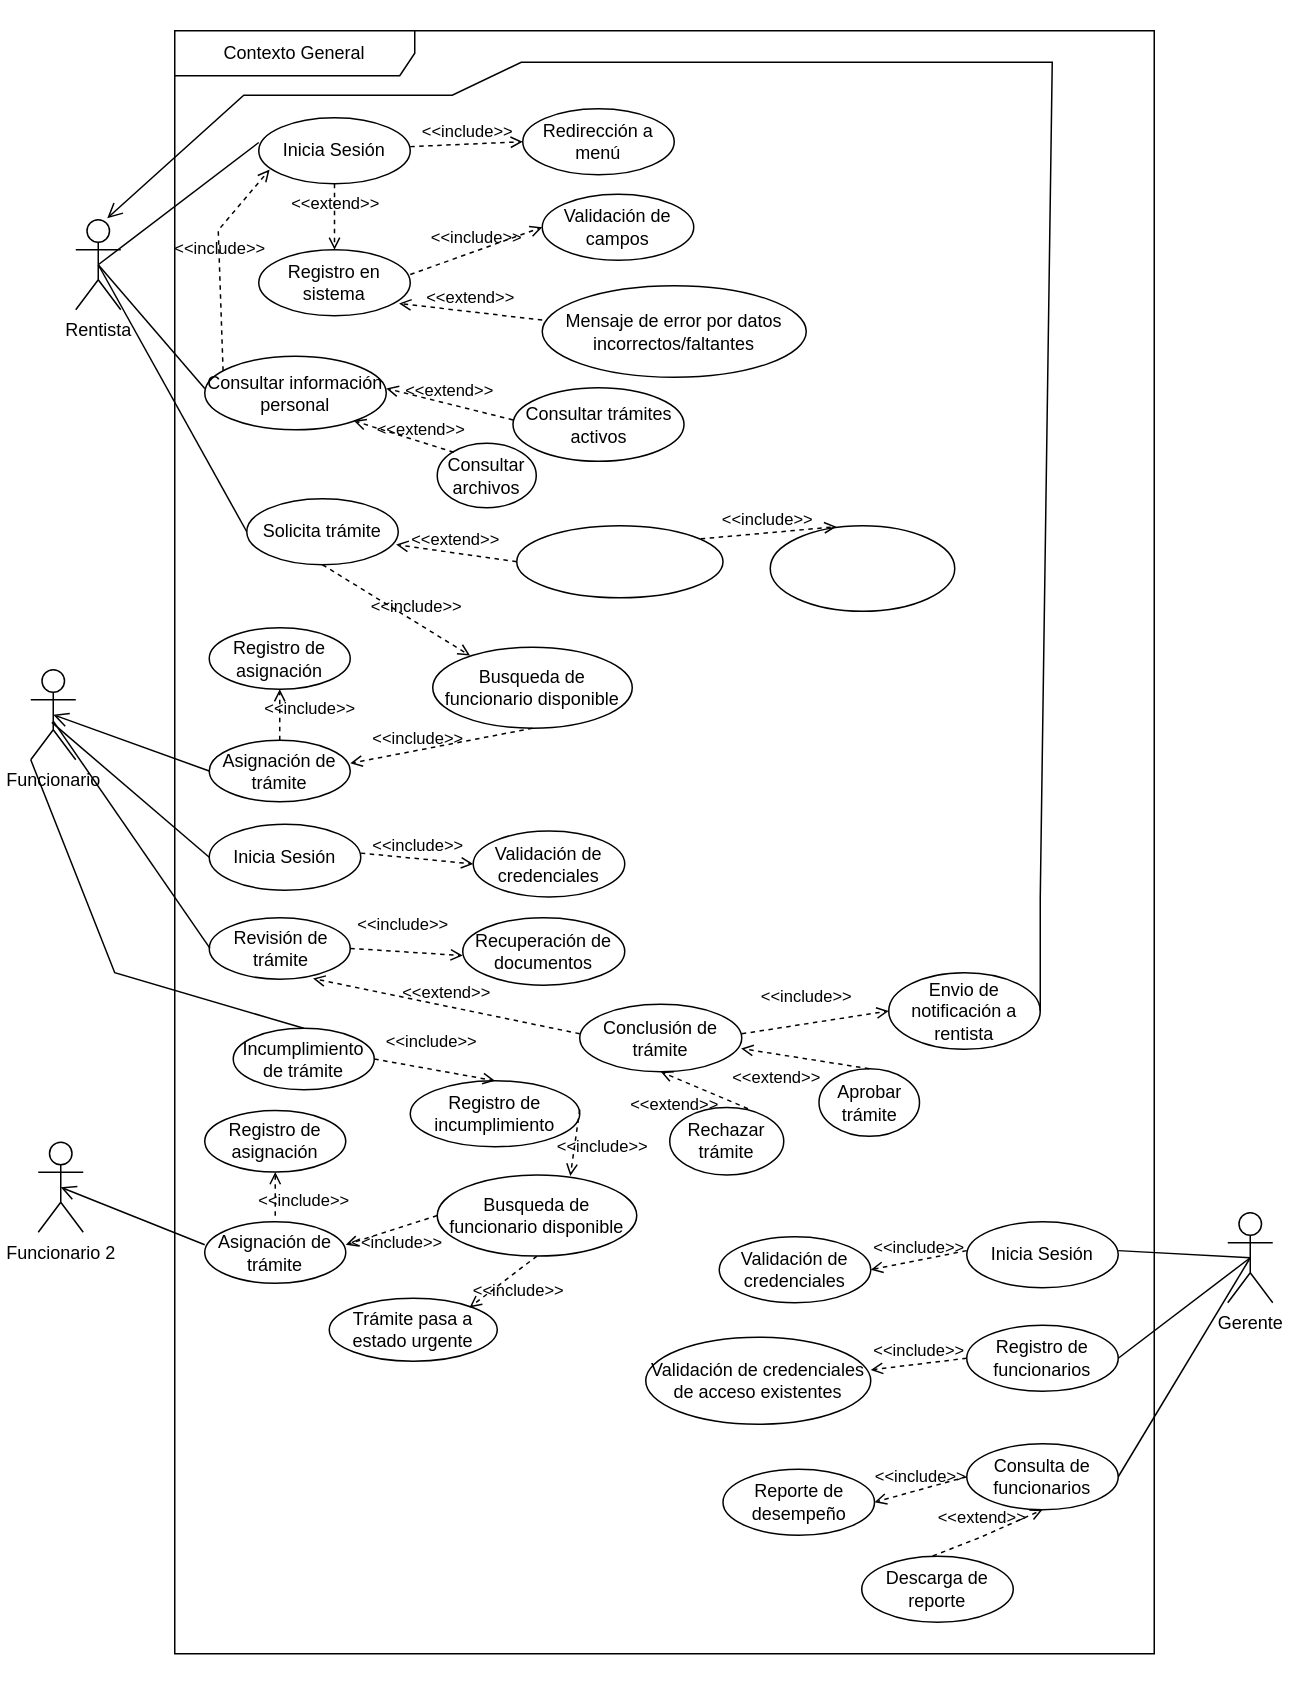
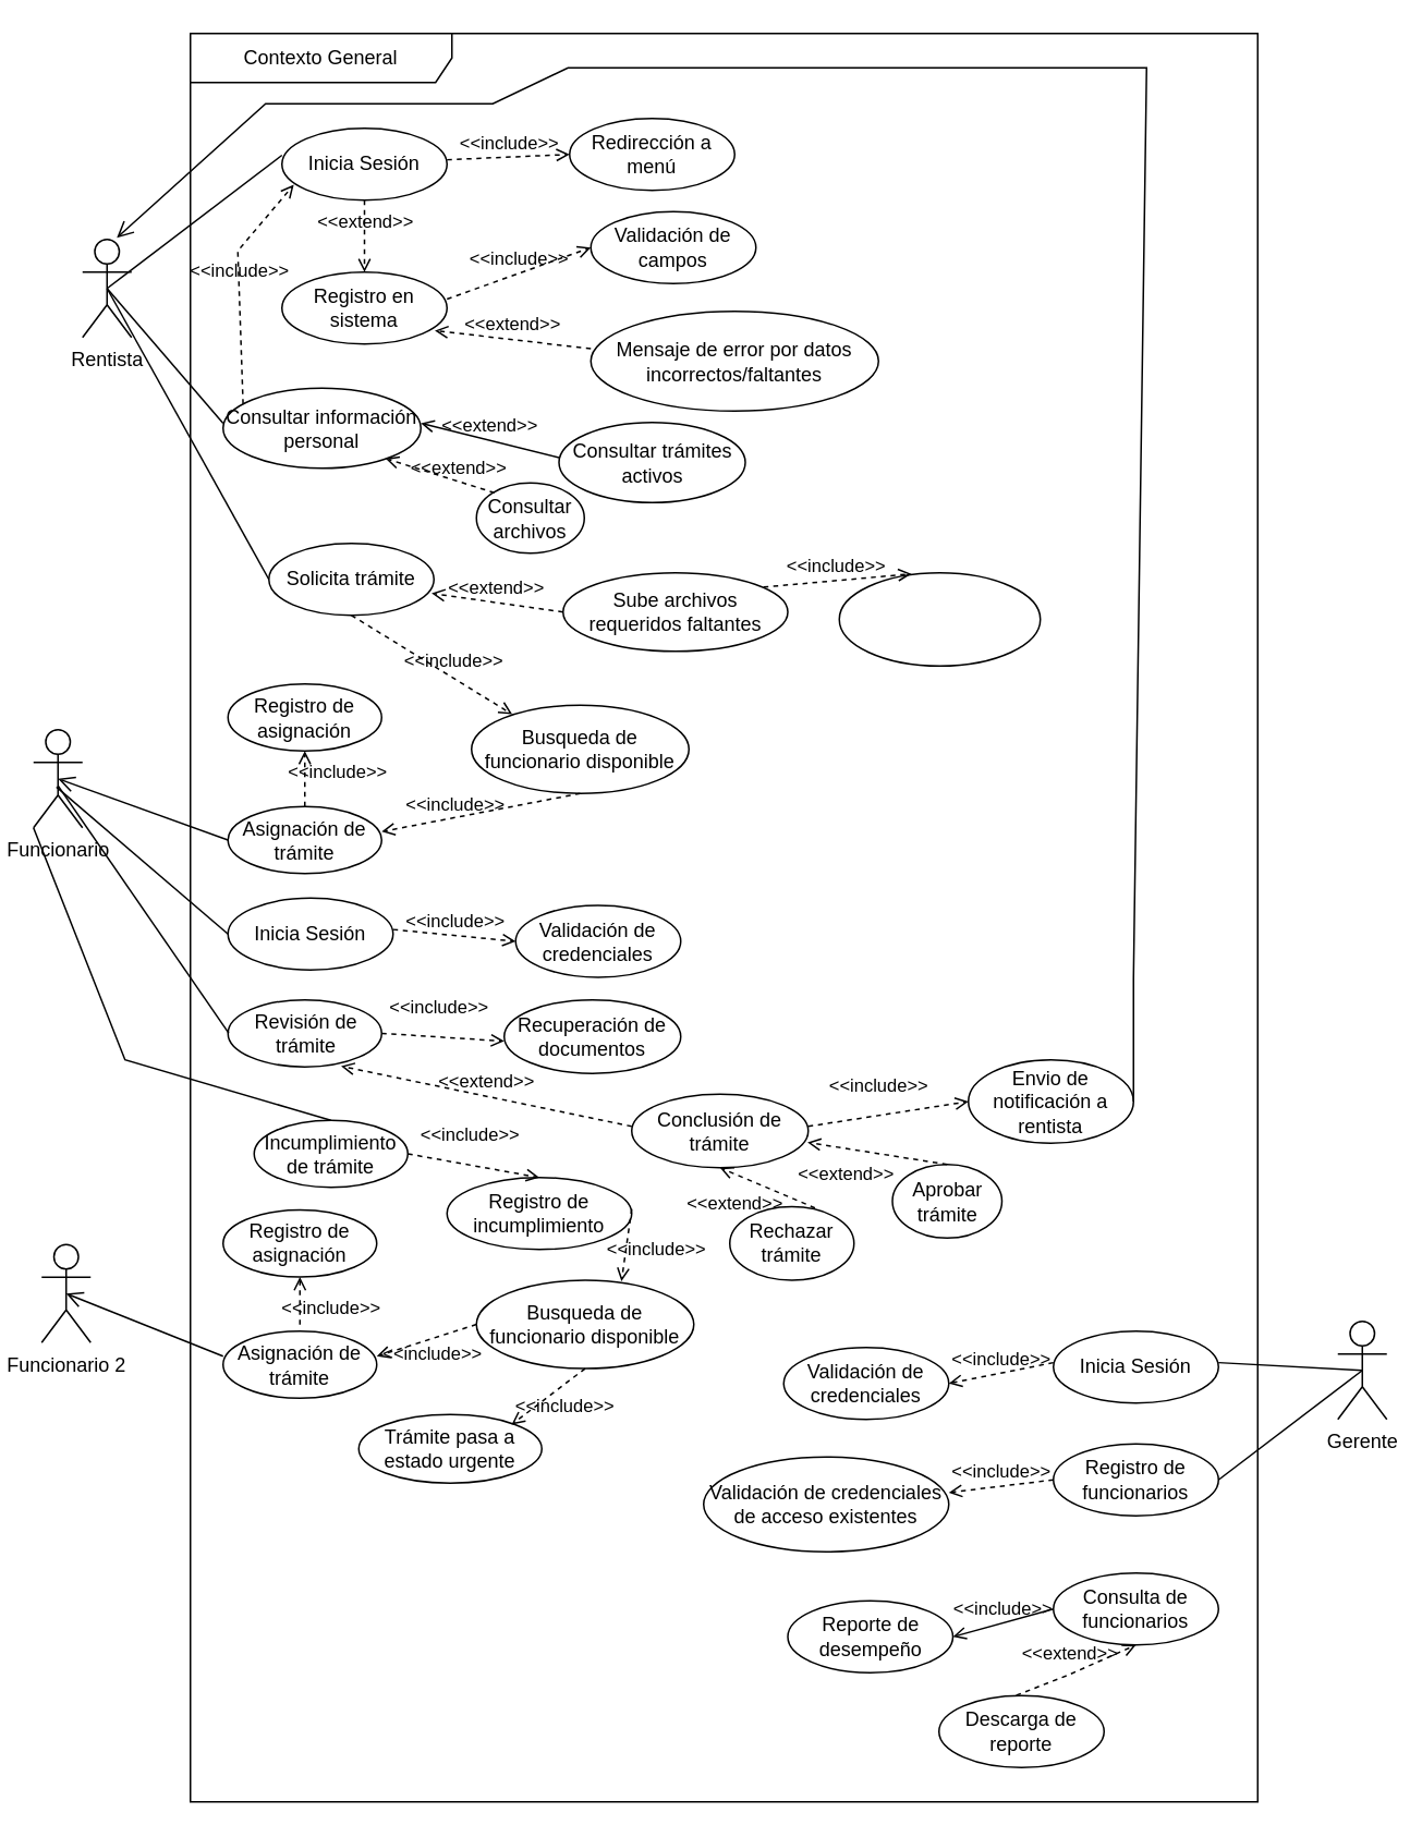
- <mxCell id="62" value="&amp;lt;&amp;lt;extend&amp;gt;&amp;gt;" style="html=1;verticalAlign=bottom;labelBackgroundColor=none;endArrow=open;endFill=0;dashed=1;rounded=0;exitX=0;exitY=0.25;exitDx=0;exitDy=0;entryX=1;entryY=0.25;entryDx=0;entryDy=0;" edge="1" parent="3" source="61" target="58"><mxGeometry width="160" relative="1" as="geometry"><mxPoint x="329" y="210" as="sourcePoint" /><mxPoint x="234" y="199" as="targetPoint" /></mxGeometry></mxCell>
+ <mxCell id="62" value="&amp;lt;&amp;lt;extend&amp;gt;&amp;gt;" style="html=1;verticalAlign=bottom;labelBackgroundColor=none;endArrow=open;endFill=0;dashed=0;rounded=0;exitX=0;exitY=0.25;exitDx=0;exitDy=0;entryX=1;entryY=0.25;entryDx=0;entryDy=0;" edge="1" parent="3" source="61" target="58"><mxGeometry width="160" relative="1" as="geometry"><mxPoint x="329" y="210" as="sourcePoint" /><mxPoint x="234" y="199" as="targetPoint" /></mxGeometry></mxCell>
+ <mxCell id="20" value="Sube archivos requeridos faltantes" style="text;html=1;align=center;verticalAlign=middle;rotatable=0;fillColor=none;strokeColor=none;whiteSpace=wrap;" vertex="1" parent="19"><mxGeometry y="18.0" width="137.5" height="12.0" as="geometry" /></mxCell>
- <mxCell id="114" value="" style="endArrow=none;startArrow=none;endFill=0;startFill=0;endSize=8;html=1;verticalAlign=bottom;labelBackgroundColor=none;strokeWidth=1;rounded=0;exitX=0.5;exitY=0.5;exitDx=0;exitDy=0;entryX=1;entryY=0.5;entryDx=0;entryDy=0;exitPerimeter=0;" edge="1" parent="1" source="111" target="94"><mxGeometry width="160" relative="1" as="geometry"><mxPoint x="866" y="876" as="sourcePoint" /><mxPoint x="793" y="943" as="targetPoint" /></mxGeometry></mxCell>
- <mxCell id="97" value="&amp;lt;&amp;lt;include&amp;gt;&amp;gt;" style="html=1;verticalAlign=bottom;labelBackgroundColor=none;endArrow=open;endFill=0;dashed=1;rounded=0;exitX=0;exitY=0.5;exitDx=0;exitDy=0;entryX=1;entryY=0.5;entryDx=0;entryDy=0;" edge="1" parent="3" source="94" target="96"><mxGeometry width="160" relative="1" as="geometry"><mxPoint x="620" y="907" as="sourcePoint" /><mxPoint x="556" y="915" as="targetPoint" /></mxGeometry></mxCell>
+ <mxCell id="97" value="&amp;lt;&amp;lt;include&amp;gt;&amp;gt;" style="html=1;verticalAlign=bottom;labelBackgroundColor=none;endArrow=open;endFill=0;dashed=0;rounded=0;exitX=0;exitY=0.5;exitDx=0;exitDy=0;entryX=1;entryY=0.5;entryDx=0;entryDy=0;" edge="1" parent="3" source="94" target="96"><mxGeometry width="160" relative="1" as="geometry"><mxPoint x="620" y="907" as="sourcePoint" /><mxPoint x="556" y="915" as="targetPoint" /></mxGeometry></mxCell>
